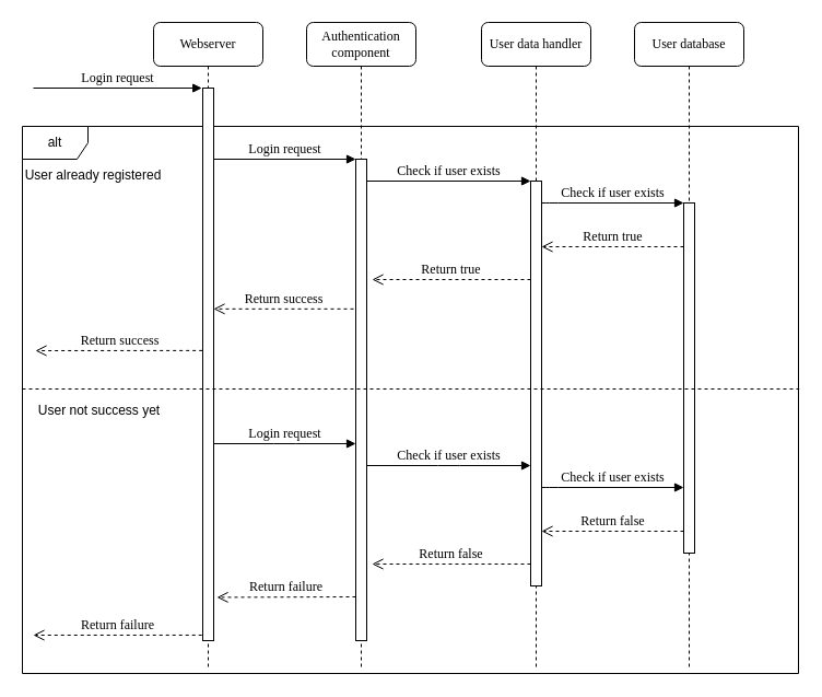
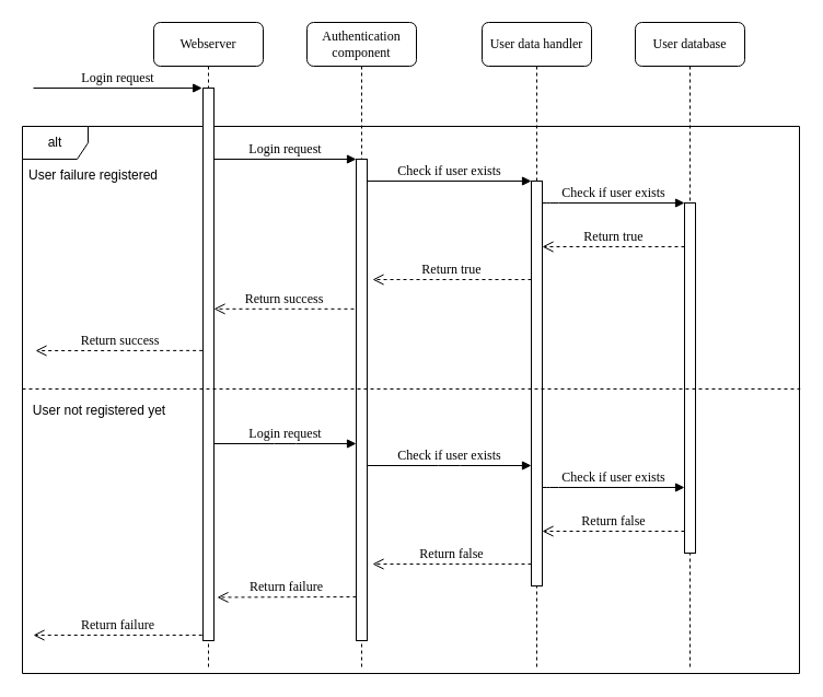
- <mxCell id="24" value="User already registered" style="text;html=1;strokeColor=none;fillColor=none;align=center;verticalAlign=middle;whiteSpace=wrap;rounded=0;" parent="1" vertex="1"><mxGeometry x="20" y="145" width="130" height="30" as="geometry" /></mxCell>
+ <mxCell id="24" value="User failure registered" style="text;html=1;strokeColor=none;fillColor=none;align=center;verticalAlign=middle;whiteSpace=wrap;rounded=0;" parent="1" vertex="1"><mxGeometry x="20" y="145" width="130" height="30" as="geometry" /></mxCell>
- <mxCell id="25" value="User not success yet" style="text;html=1;align=center;verticalAlign=middle;resizable=0;points=[];autosize=1;strokeColor=none;fillColor=none;" parent="1" vertex="1"><mxGeometry x="20" y="360" width="140" height="30" as="geometry" /></mxCell>
+ <mxCell id="25" value="User not registered yet" style="text;html=1;align=center;verticalAlign=middle;resizable=0;points=[];autosize=1;strokeColor=none;fillColor=none;" parent="1" vertex="1"><mxGeometry x="20" y="360" width="140" height="30" as="geometry" /></mxCell>
